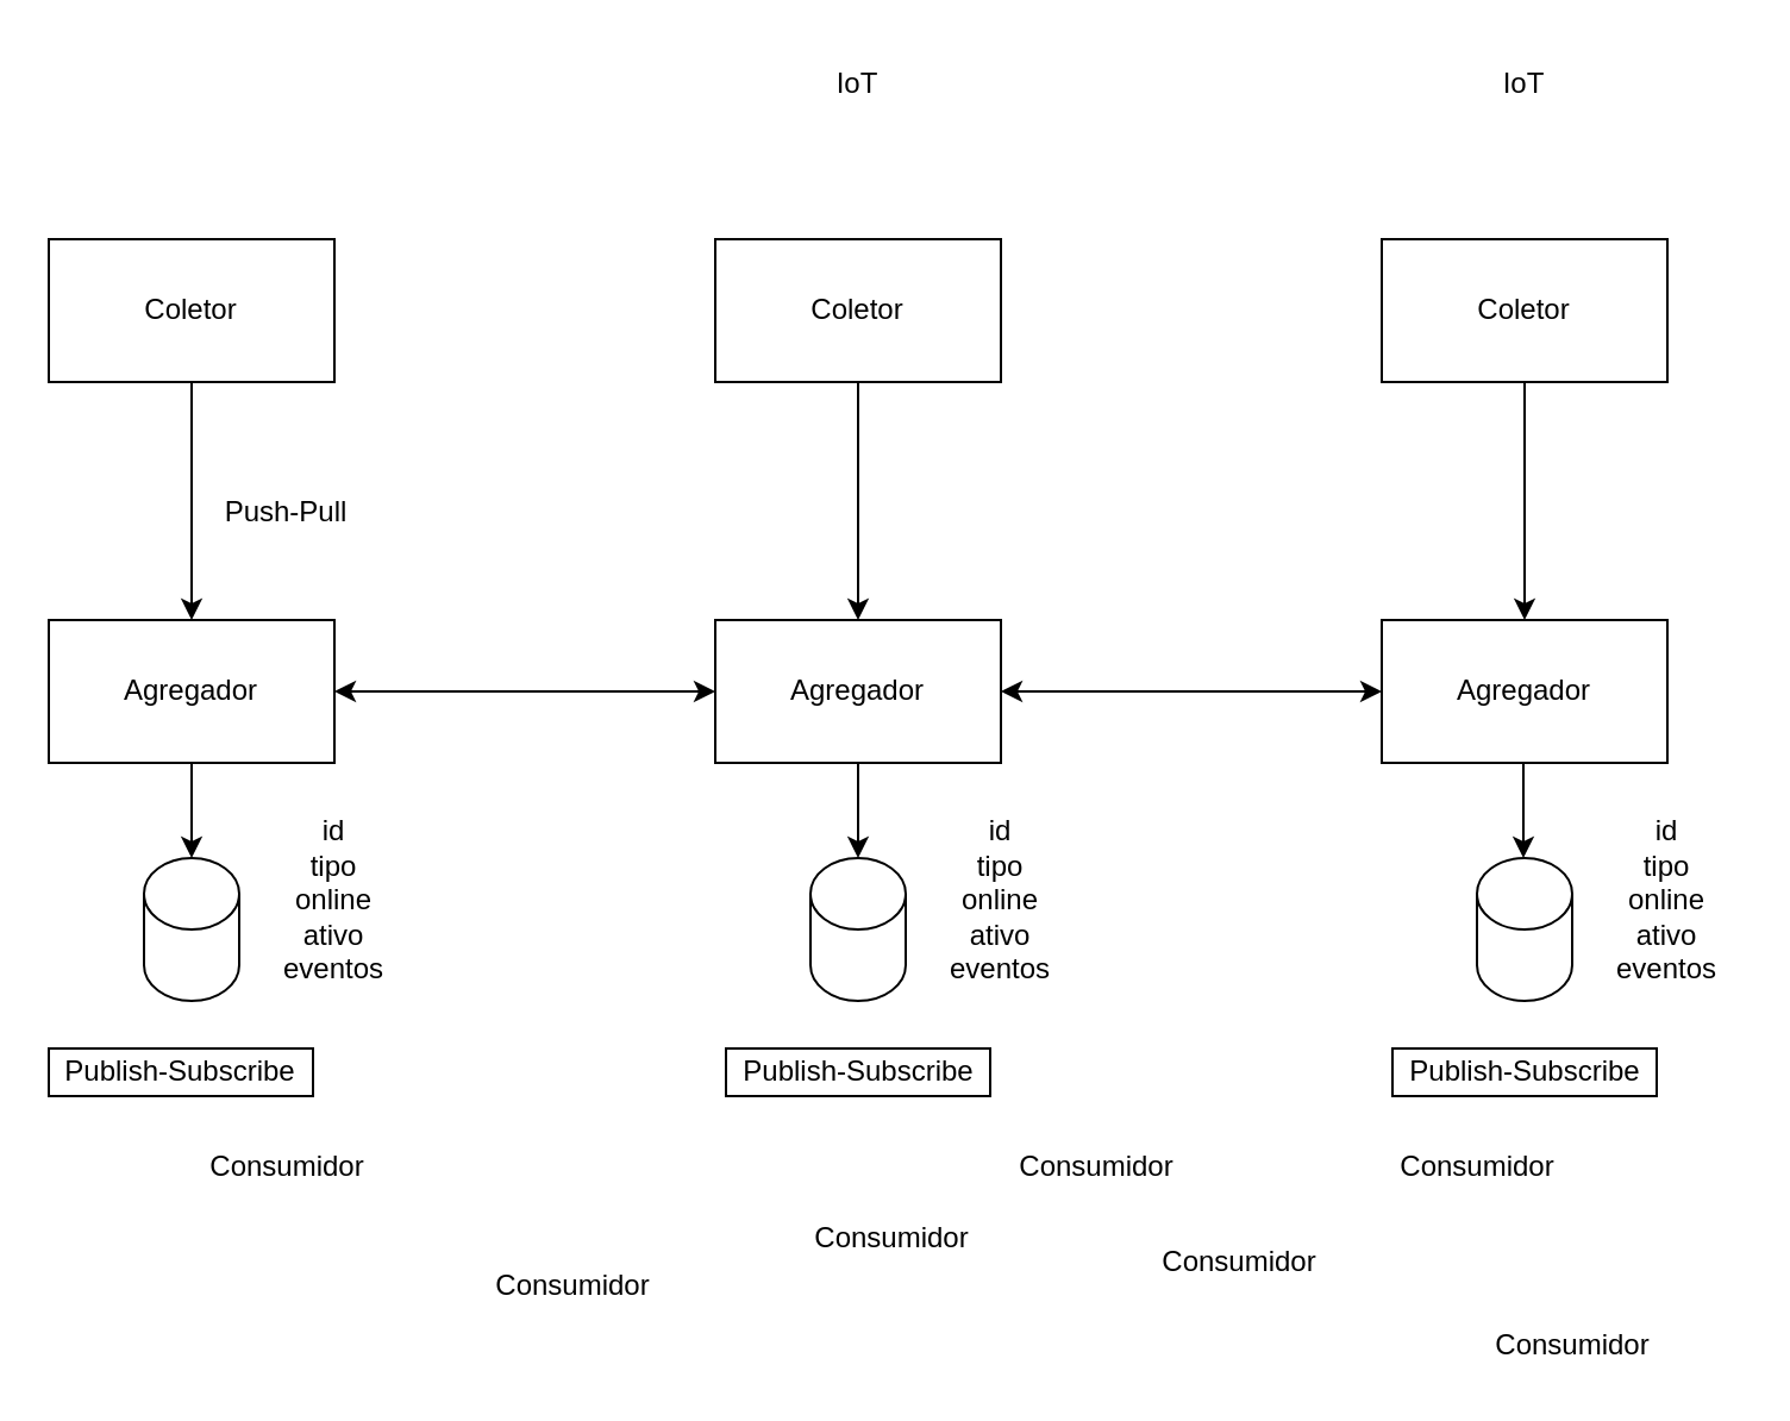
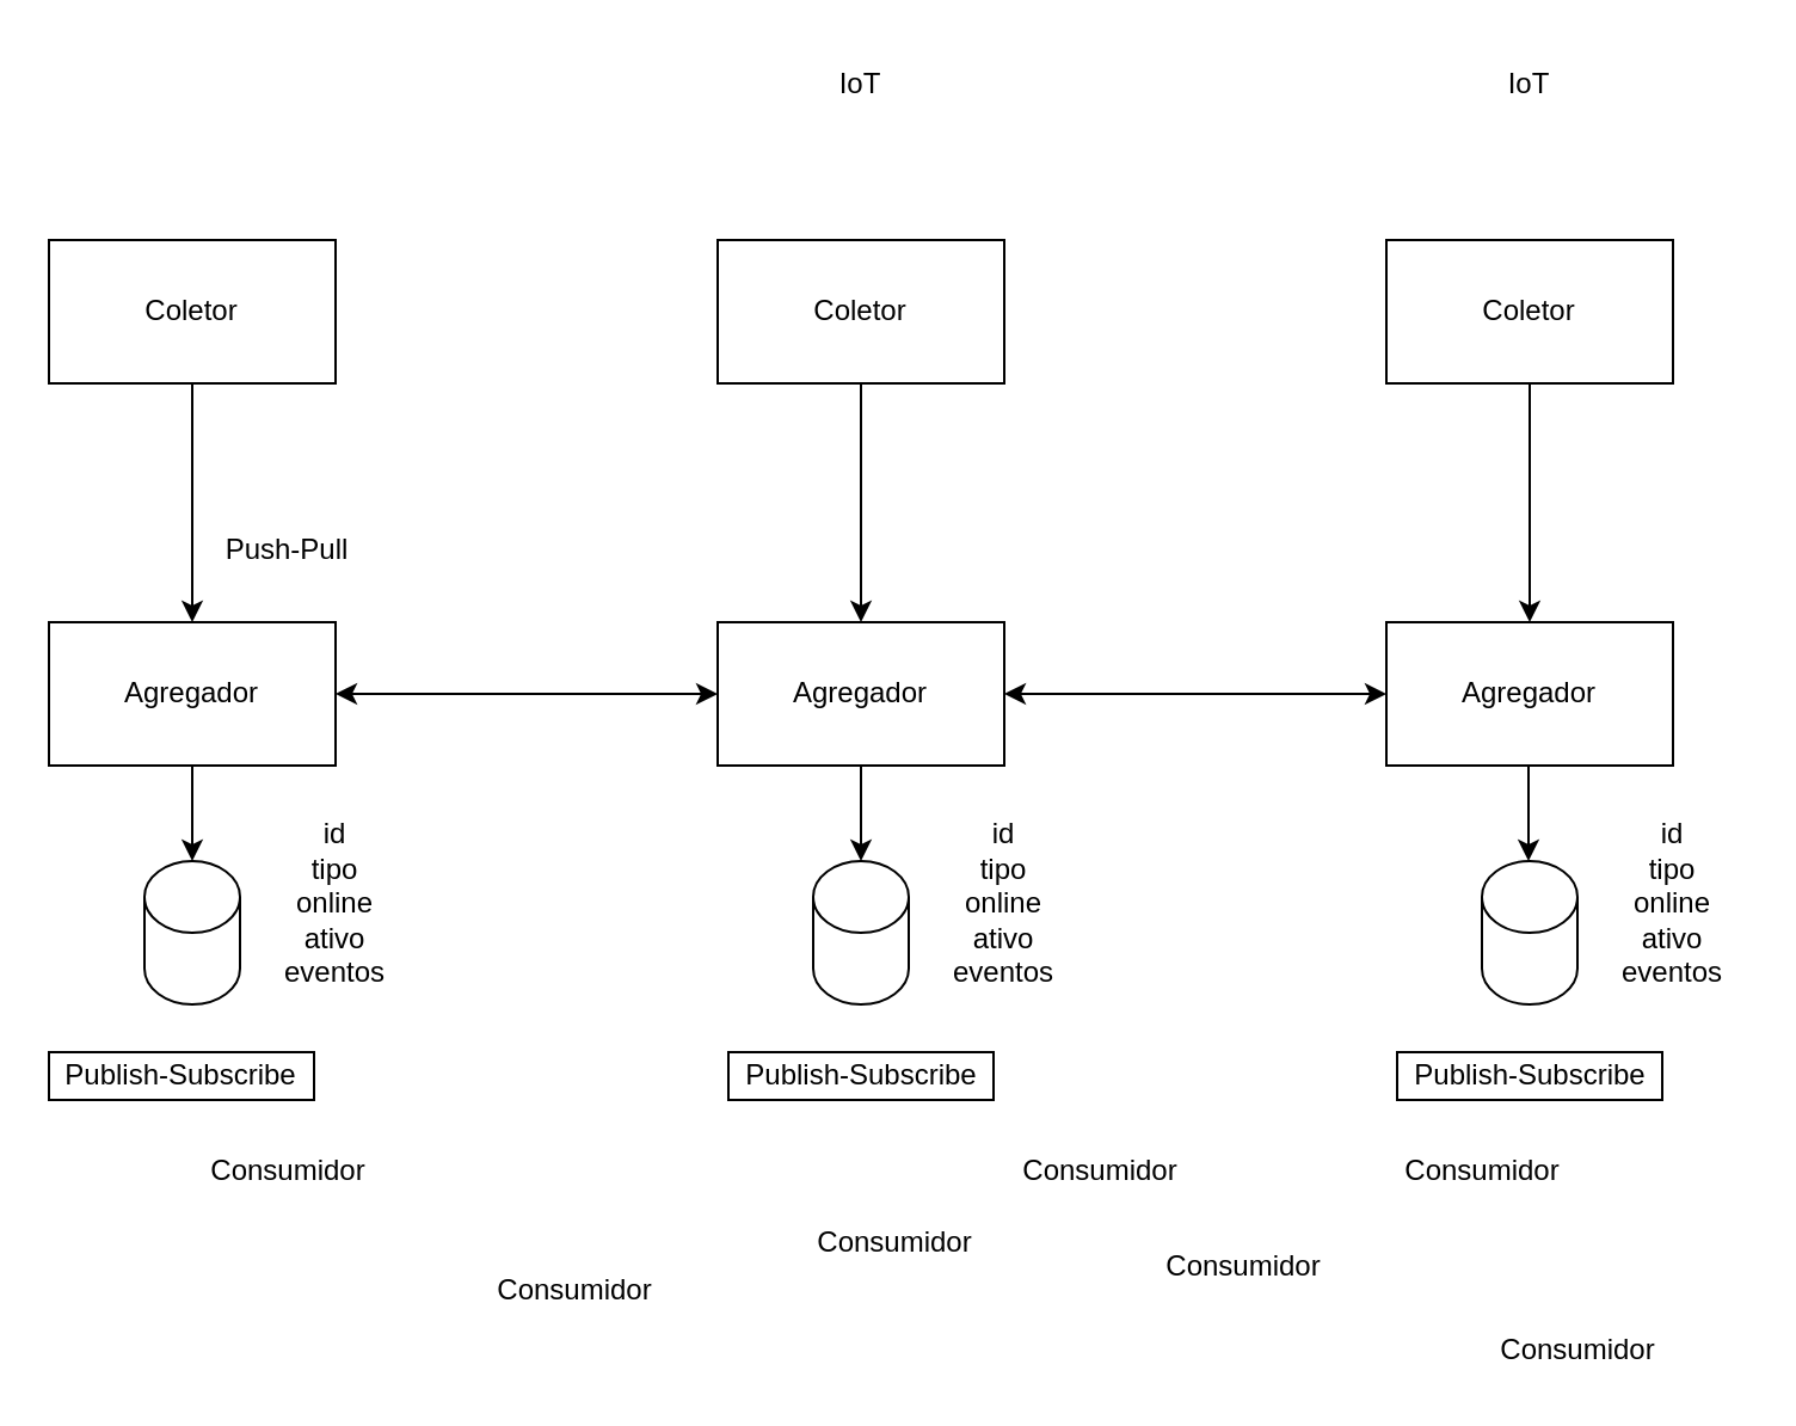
- <mxCell id="35" value="&lt;div&gt;Push-Pull&lt;/div&gt;" style="text;html=1;strokeColor=none;fillColor=none;align=center;verticalAlign=middle;whiteSpace=wrap;rounded=0;" vertex="1" parent="1"><mxGeometry x="90" y="200" width="60" height="30" as="geometry" /></mxCell>
+ <mxCell id="35" value="&lt;div&gt;Push-Pull&lt;/div&gt;" style="text;html=1;strokeColor=none;fillColor=none;align=center;verticalAlign=middle;whiteSpace=wrap;rounded=0;" vertex="1" parent="1"><mxGeometry x="90" y="215" width="60" height="30" as="geometry" /></mxCell>
